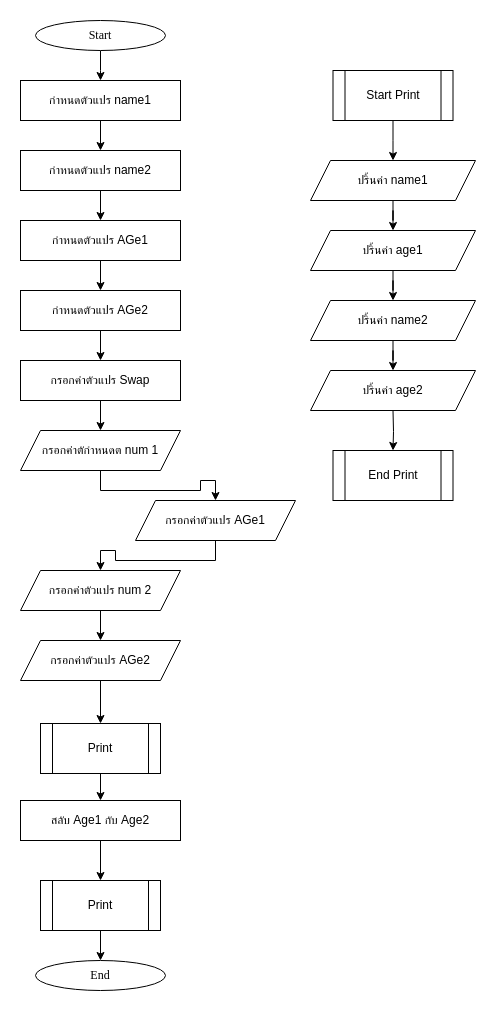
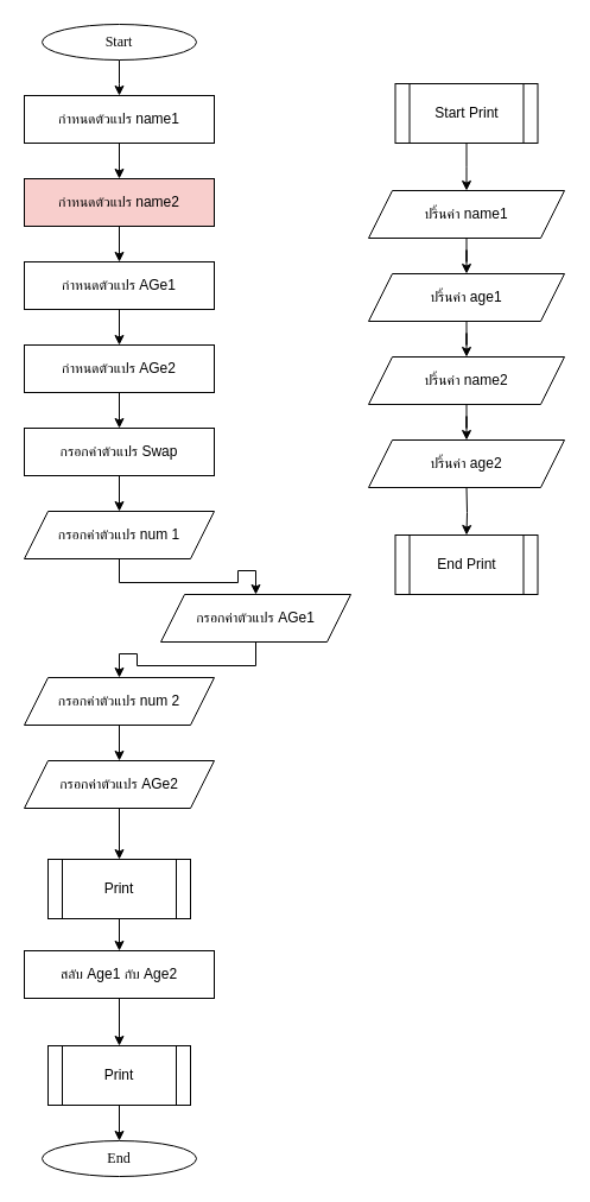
- <mxCell id="5" value="กำหนดตัวแปร name2" style="rounded=0;whiteSpace=wrap;html=1;" vertex="1" parent="1"><mxGeometry x="20" y="150" width="160" height="40" as="geometry" /></mxCell>
+ <mxCell id="5" value="กำหนดตัวแปร name2" style="rounded=0;whiteSpace=wrap;html=1;fillColor=#f8cecc;" vertex="1" parent="1"><mxGeometry x="20" y="150" width="160" height="40" as="geometry" /></mxCell>
- <mxCell id="13" value="กรอกค่าตักำหนดต num 1" style="rounded=0;whiteSpace=wrap;html=1;shape=parallelogram;perimeter=parallelogramPerimeter;fixedSize=1;" vertex="1" parent="1"><mxGeometry x="20" y="430" width="160" height="40" as="geometry" /></mxCell>
+ <mxCell id="13" value="กรอกค่าตัวแปร num 1" style="rounded=0;whiteSpace=wrap;html=1;shape=parallelogram;perimeter=parallelogramPerimeter;fixedSize=1;" vertex="1" parent="1"><mxGeometry x="20" y="430" width="160" height="40" as="geometry" /></mxCell>
